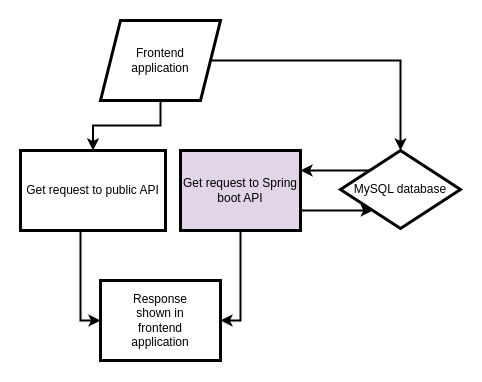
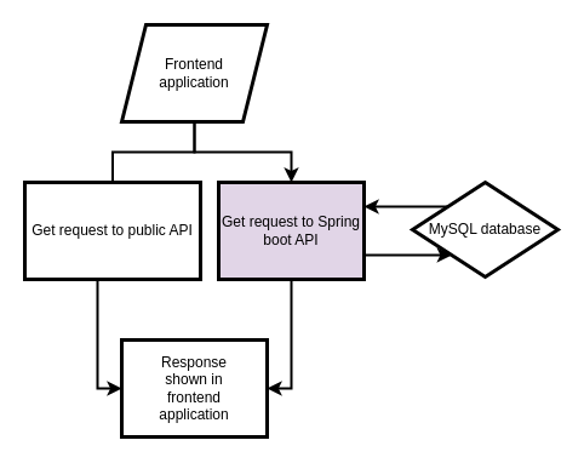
- <mxCell id="3" style="edgeStyle=orthogonalEdgeStyle;rounded=0;orthogonalLoop=1;jettySize=auto;html=1;strokeWidth=2;" parent="1" source="4" target="13" edge="1"><mxGeometry relative="1" as="geometry" /></mxCell>
+ <mxCell id="3" style="edgeStyle=orthogonalEdgeStyle;rounded=0;orthogonalLoop=1;jettySize=auto;html=1;entryX=0.5;entryY=0;entryDx=0;entryDy=0;strokeWidth=2;" parent="1" source="4" target="11" edge="1"><mxGeometry relative="1" as="geometry" /></mxCell>
- <mxCell id="2" value="" style="edgeStyle=orthogonalEdgeStyle;rounded=0;orthogonalLoop=1;jettySize=auto;html=1;strokeWidth=2;" parent="1" source="4" target="6" edge="1"><mxGeometry relative="1" as="geometry" /></mxCell>
+ <mxCell id="2" value="" style="edgeStyle=orthogonalEdgeStyle;rounded=0;orthogonalLoop=1;jettySize=auto;html=1;strokeWidth=2;endArrow=none;" parent="1" source="4" target="6" edge="1"><mxGeometry relative="1" as="geometry" /></mxCell>
